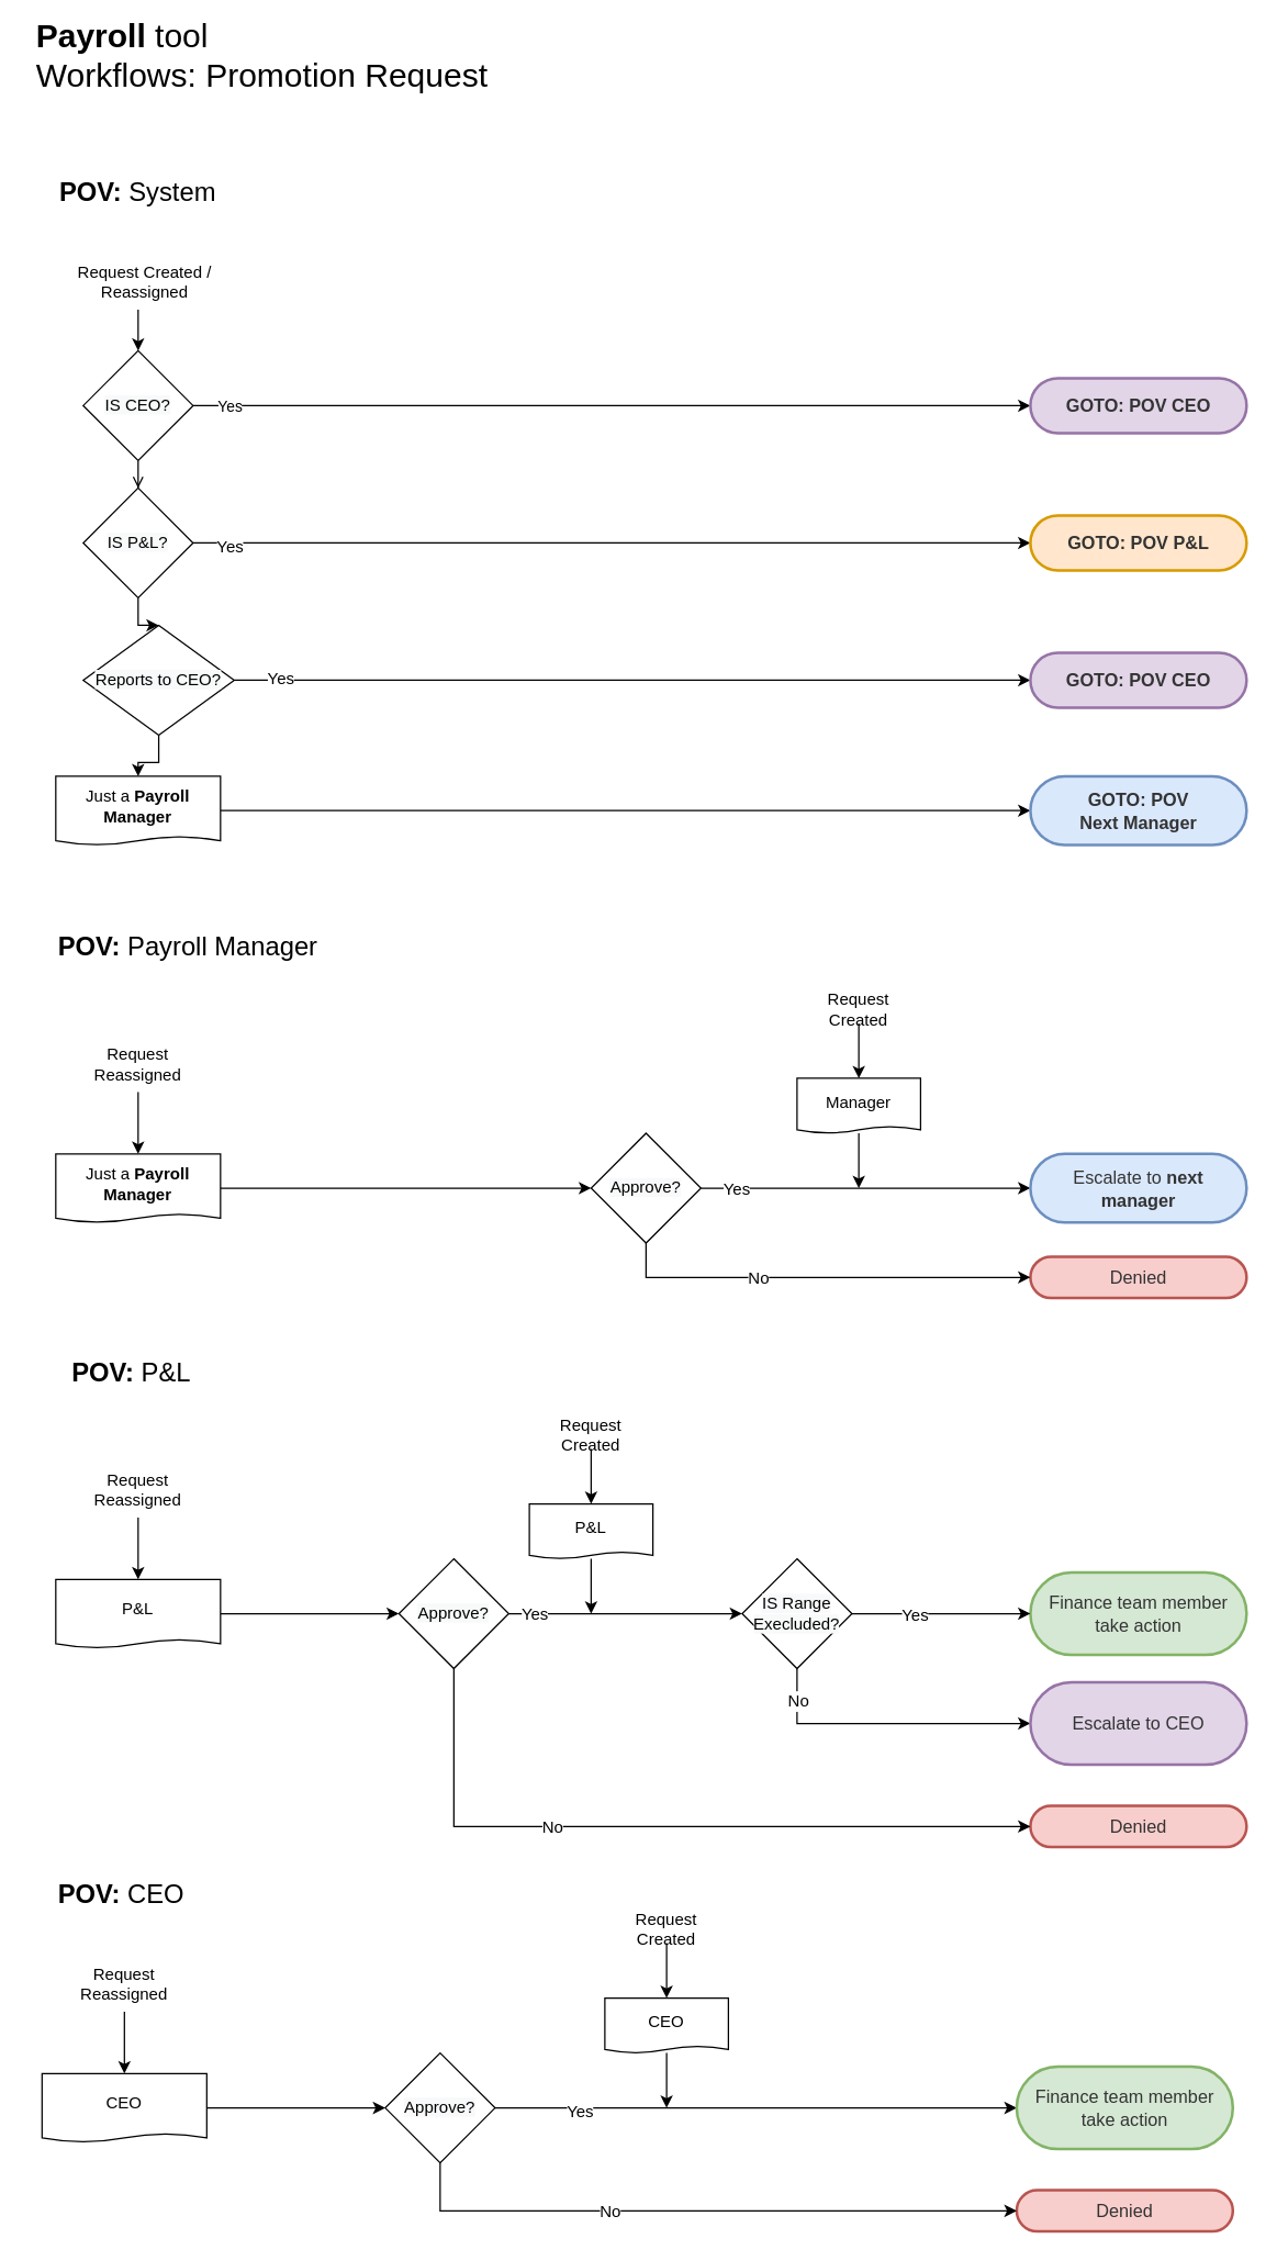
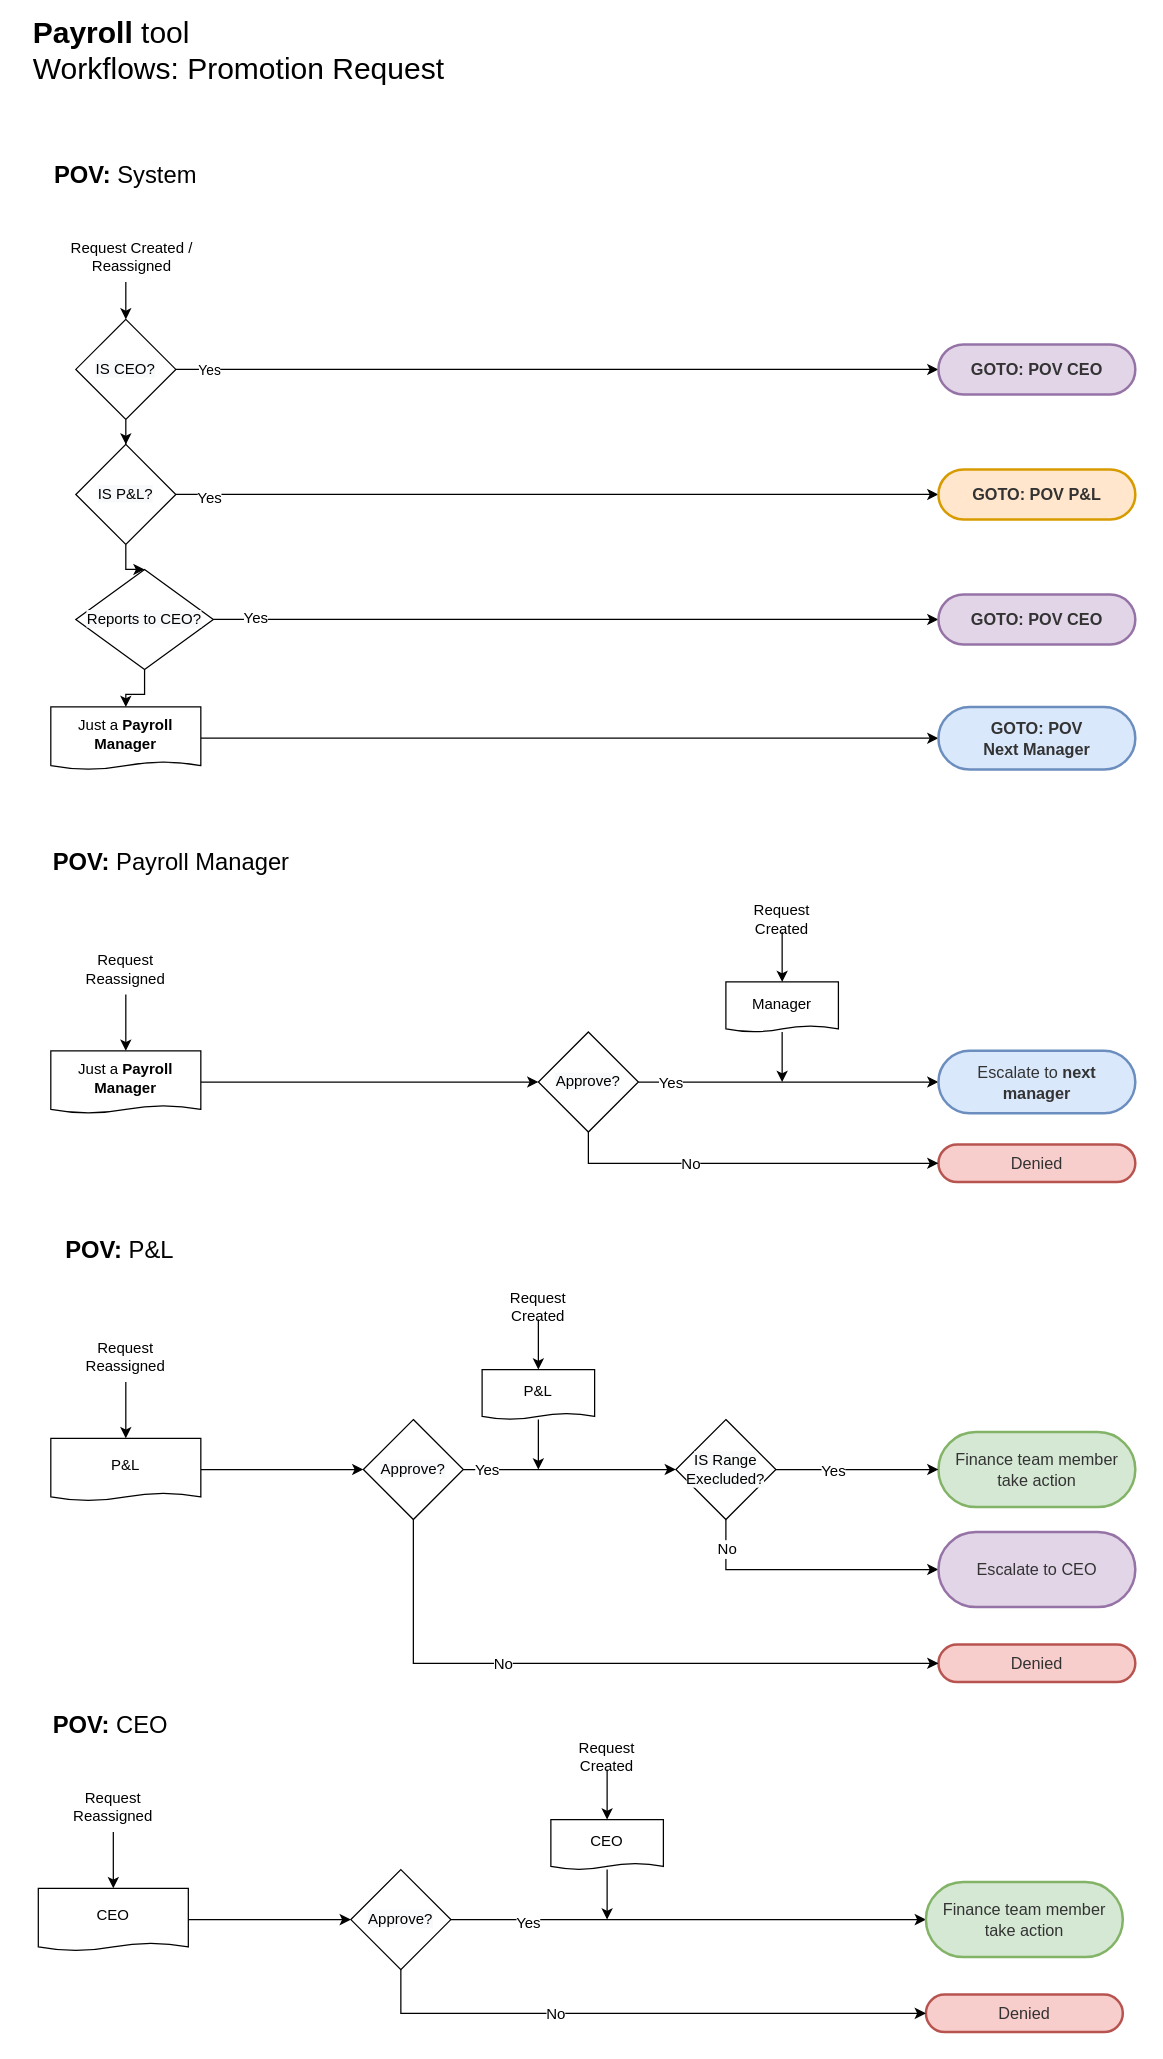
- <mxCell id="4" style="edgeStyle=orthogonalEdgeStyle;rounded=0;orthogonalLoop=1;jettySize=auto;html=1;entryX=0.5;entryY=0;entryDx=0;entryDy=0;endArrow=open;" parent="1" source="5" target="9" edge="1"><mxGeometry relative="1" as="geometry" /></mxCell>
+ <mxCell id="4" style="edgeStyle=orthogonalEdgeStyle;rounded=0;orthogonalLoop=1;jettySize=auto;html=1;entryX=0.5;entryY=0;entryDx=0;entryDy=0;" parent="1" source="5" target="9" edge="1"><mxGeometry relative="1" as="geometry" /></mxCell>
